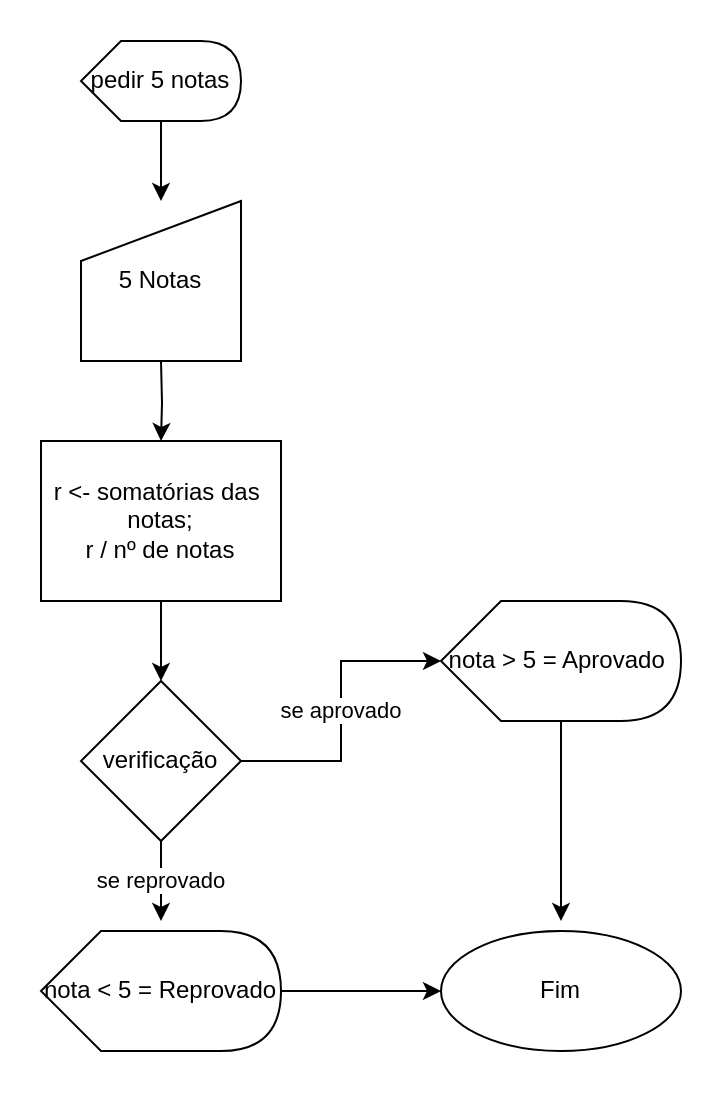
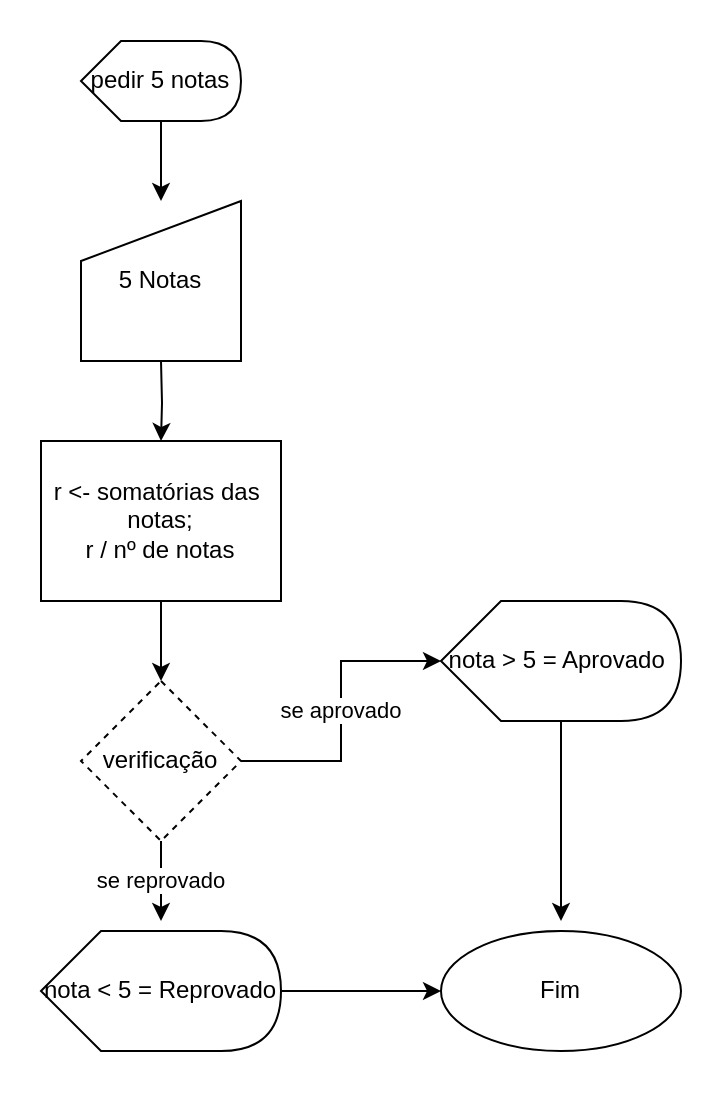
- <mxCell id="6" value="verificação" style="rhombus;whiteSpace=wrap;html=1;" vertex="1" parent="1"><mxGeometry x="40" y="340" width="80" height="80" as="geometry" /></mxCell>
+ <mxCell id="6" value="verificação" style="rhombus;whiteSpace=wrap;html=1;dashed=1;" vertex="1" parent="1"><mxGeometry x="40" y="340" width="80" height="80" as="geometry" /></mxCell>
